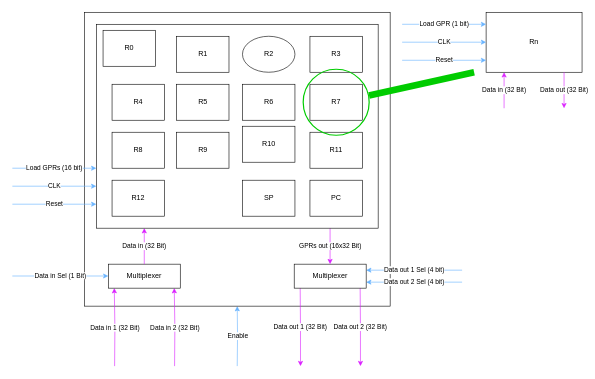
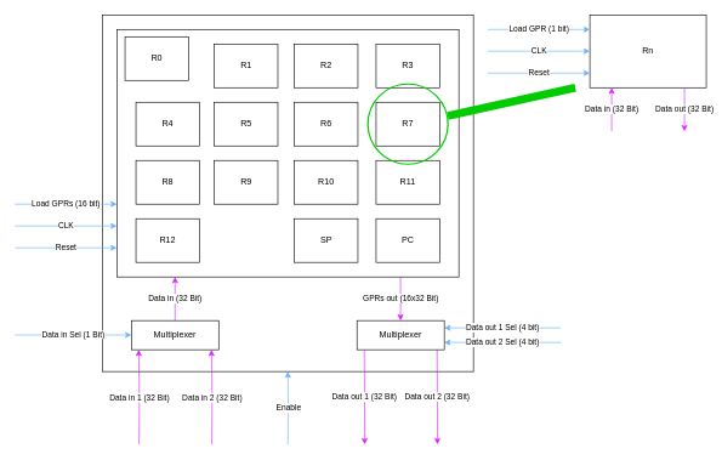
- <mxCell id="21" value="R2" style="ellipse;whiteSpace=wrap;html=1;" vertex="1" parent="1"><mxGeometry x="403.75" y="60" width="87.5" height="60" as="geometry" /></mxCell>
+ <mxCell id="21" value="R2" style="rounded=0;whiteSpace=wrap;html=1;" vertex="1" parent="1"><mxGeometry x="403.75" y="60" width="87.5" height="60" as="geometry" /></mxCell>
- <mxCell id="29" value="R10" style="rounded=0;whiteSpace=wrap;html=1;" vertex="1" parent="1"><mxGeometry x="403.75" y="210" width="87.5" height="60" as="geometry" /></mxCell>
+ <mxCell id="29" value="R10" style="rounded=0;whiteSpace=wrap;html=1;" vertex="1" parent="1"><mxGeometry x="403.75" y="220" width="87.5" height="60" as="geometry" /></mxCell>
